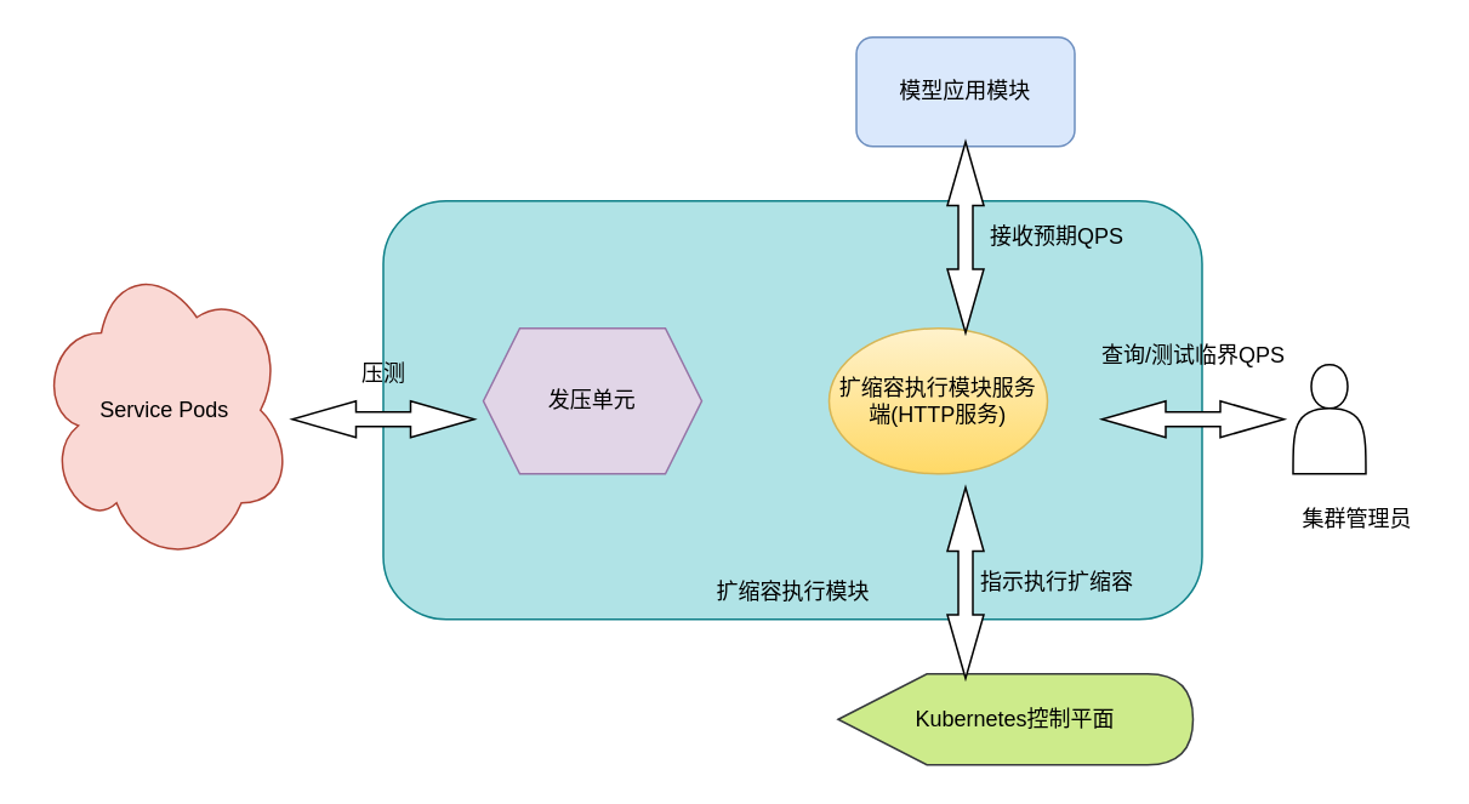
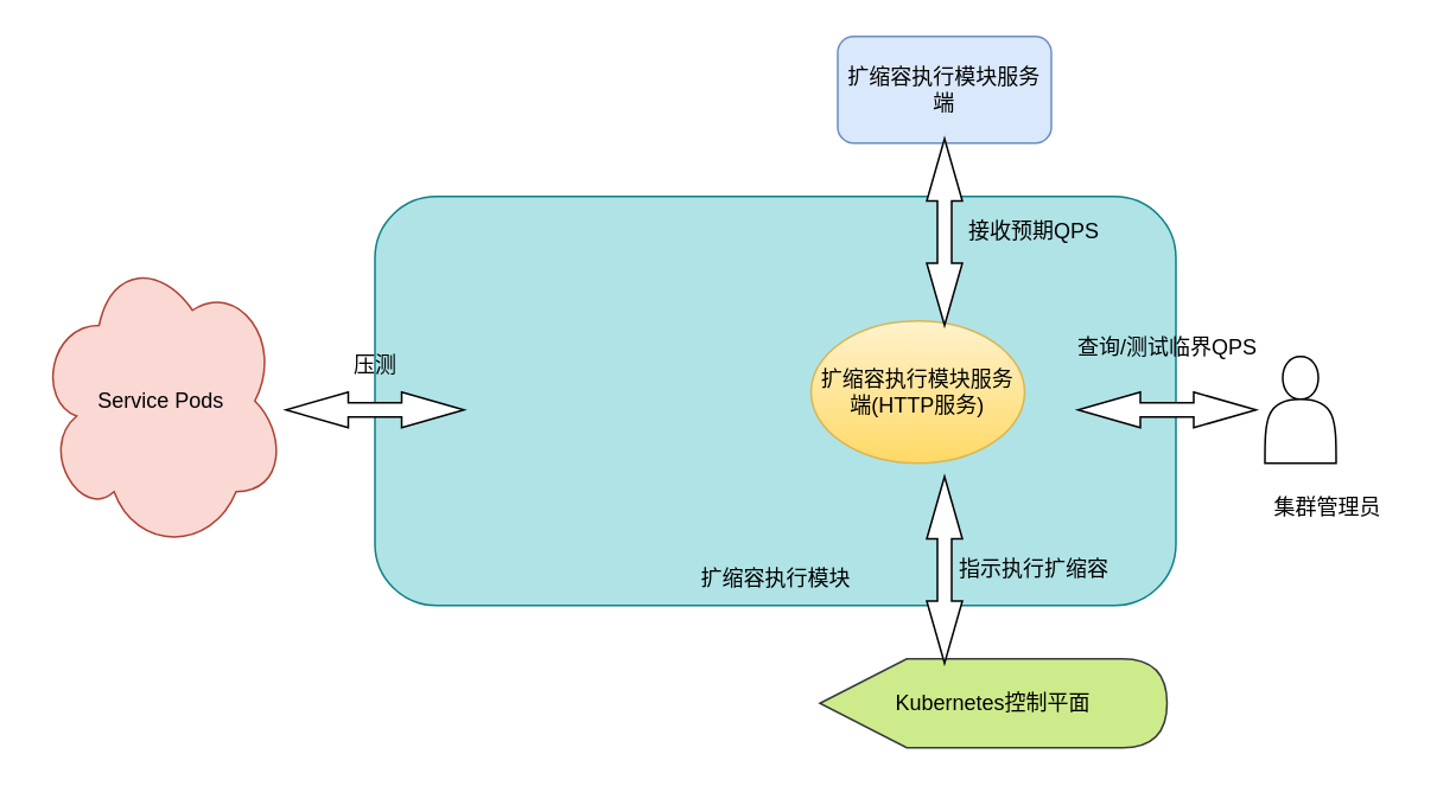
- <mxCell id="13" value="&lt;font color=&quot;#000000&quot;&gt;模型应用模块&lt;/font&gt;" style="rounded=1;whiteSpace=wrap;html=1;fillColor=#dae8fc;strokeColor=#6c8ebf;" vertex="1" parent="1"><mxGeometry x="470" y="20" width="120" height="60" as="geometry" /></mxCell>
+ <mxCell id="13" value="&lt;font color=&quot;#000000&quot;&gt;扩缩容执行模块服务端&lt;/font&gt;" style="rounded=1;whiteSpace=wrap;html=1;fillColor=#dae8fc;strokeColor=#6c8ebf;" vertex="1" parent="1"><mxGeometry x="470" y="20" width="120" height="60" as="geometry" /></mxCell>
- <mxCell id="11" value="&lt;font color=&quot;#000000&quot;&gt;发压单元&lt;/font&gt;" style="shape=hexagon;perimeter=hexagonPerimeter2;whiteSpace=wrap;html=1;fixedSize=1;fillColor=#e1d5e7;strokeColor=#9673a6;" vertex="1" parent="1"><mxGeometry x="265" y="180" width="120" height="80" as="geometry" /></mxCell>
